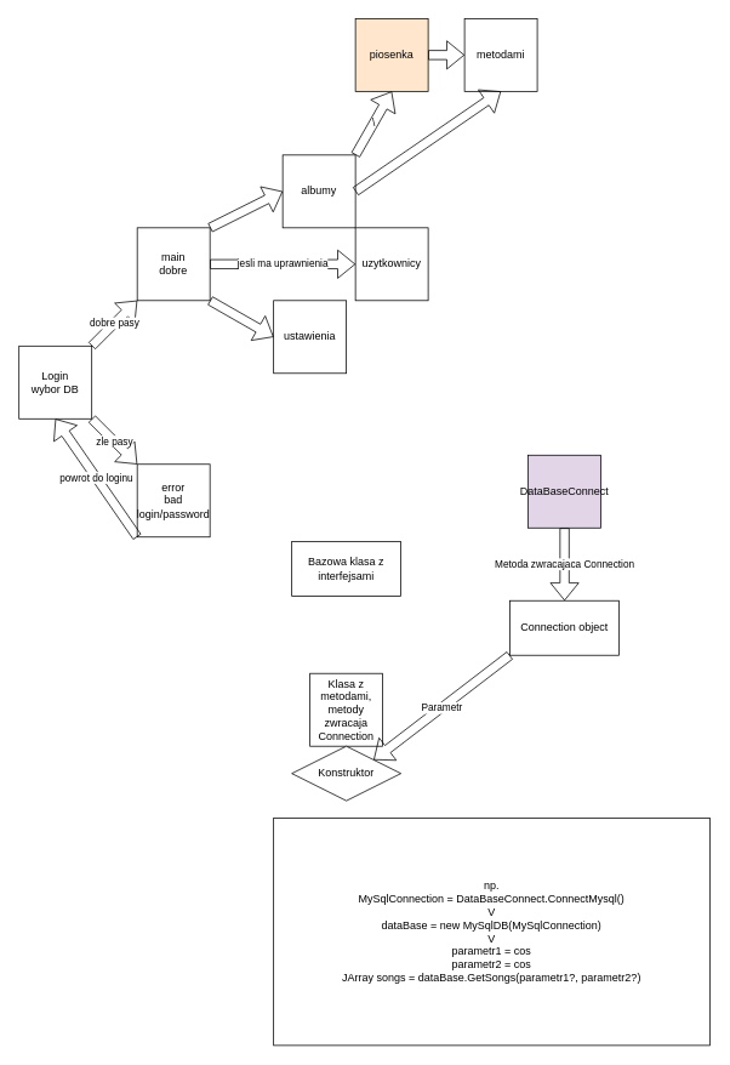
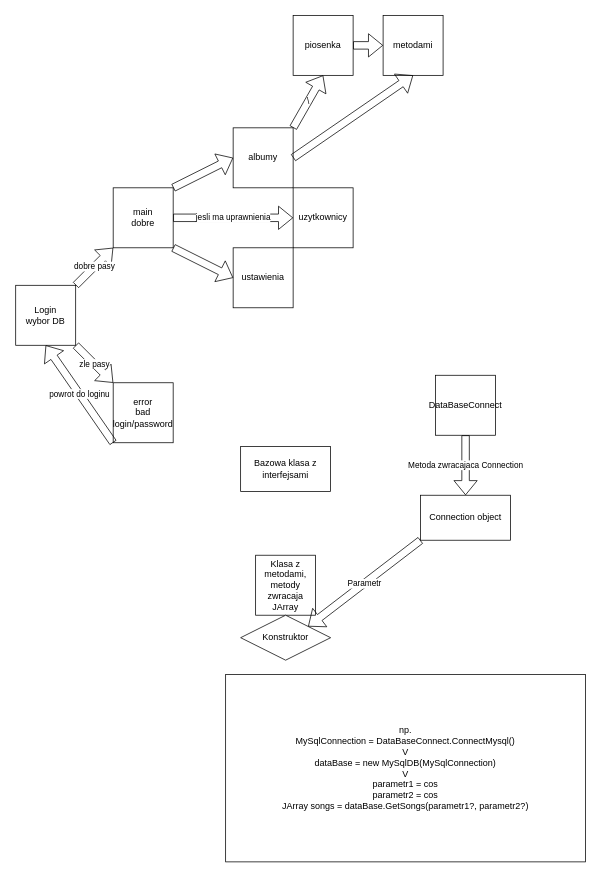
- <mxCell id="13" value="piosenka" style="whiteSpace=wrap;html=1;aspect=fixed;fillColor=#ffe6cc;" parent="1" vertex="1"><mxGeometry x="390" y="20" width="80" height="80" as="geometry" /></mxCell>
+ <mxCell id="13" value="piosenka" style="whiteSpace=wrap;html=1;aspect=fixed;" parent="1" vertex="1"><mxGeometry x="390" y="20" width="80" height="80" as="geometry" /></mxCell>
- <mxCell id="9" value="ustawienia" style="whiteSpace=wrap;html=1;aspect=fixed;" parent="1" vertex="1"><mxGeometry x="300" y="330" width="80" height="80" as="geometry" /></mxCell>
+ <mxCell id="9" value="ustawienia" style="whiteSpace=wrap;html=1;aspect=fixed;" parent="1" vertex="1"><mxGeometry x="310" y="330" width="80" height="80" as="geometry" /></mxCell>
- <mxCell id="19" value="&lt;div&gt;DataBaseConnect&lt;/div&gt;" style="whiteSpace=wrap;html=1;aspect=fixed;fillColor=#e1d5e7;" vertex="1" parent="1"><mxGeometry x="580" y="500" width="80" height="80" as="geometry" /></mxCell>
+ <mxCell id="19" value="&lt;div&gt;DataBaseConnect&lt;/div&gt;" style="whiteSpace=wrap;html=1;aspect=fixed;" vertex="1" parent="1"><mxGeometry x="580" y="500" width="80" height="80" as="geometry" /></mxCell>
- <mxCell id="22" value="Klasa z metodami, metody zwracaja Connection" style="whiteSpace=wrap;html=1;aspect=fixed;" vertex="1" parent="1"><mxGeometry x="340" y="740" width="80" height="80" as="geometry" /></mxCell>
+ <mxCell id="22" value="Klasa z metodami, metody zwracaja JArray" style="whiteSpace=wrap;html=1;aspect=fixed;" vertex="1" parent="1"><mxGeometry x="340" y="740" width="80" height="80" as="geometry" /></mxCell>
